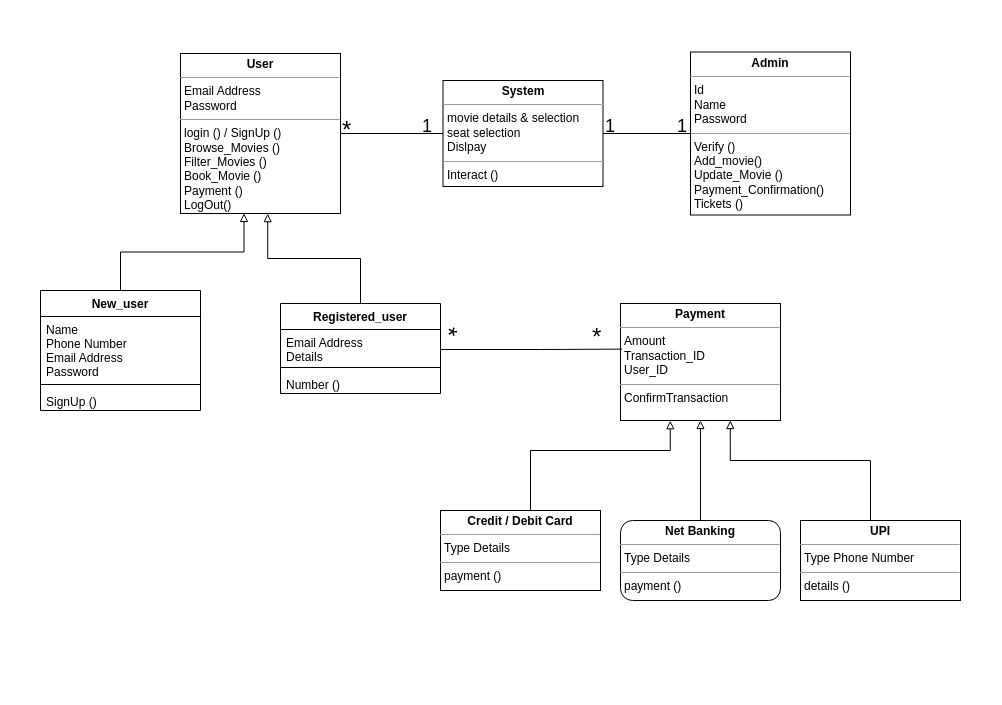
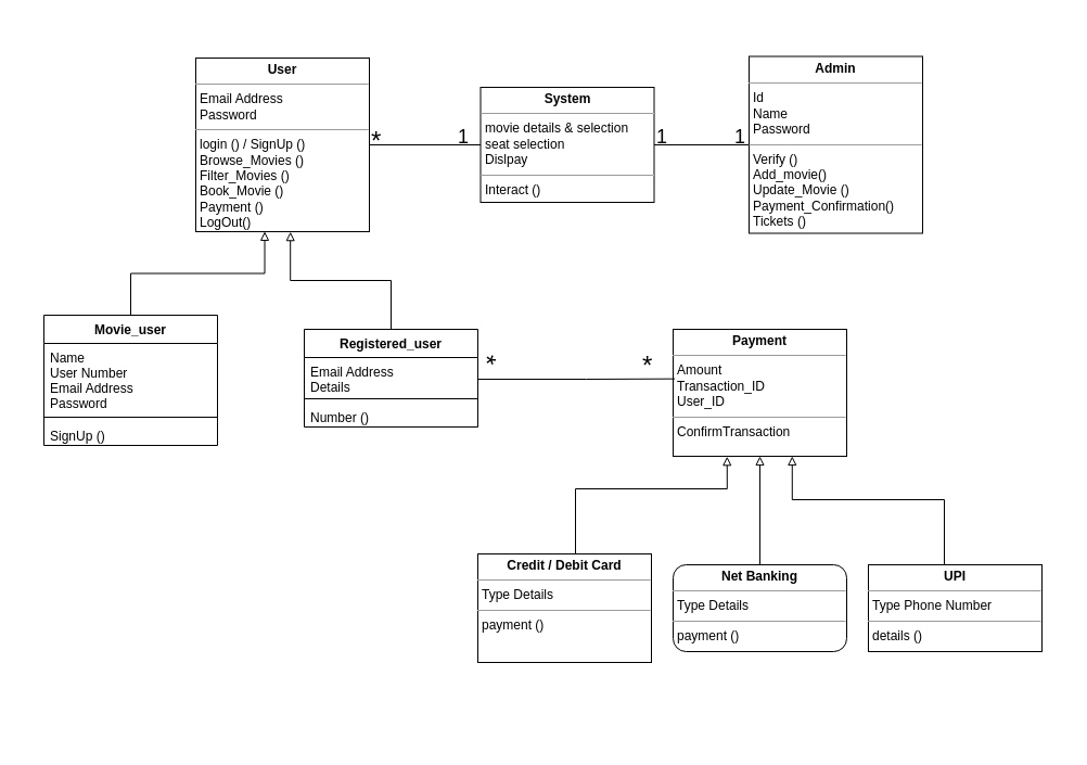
- <mxCell id="10" value="New_user" style="swimlane;fontStyle=1;align=center;verticalAlign=top;childLayout=stackLayout;horizontal=1;startSize=26;horizontalStack=0;resizeParent=1;resizeParentMax=0;resizeLast=0;collapsible=1;marginBottom=0;" parent="1" vertex="1"><mxGeometry x="40" y="290" width="160" height="120" as="geometry" /></mxCell>
+ <mxCell id="10" value="Movie_user" style="swimlane;fontStyle=1;align=center;verticalAlign=top;childLayout=stackLayout;horizontal=1;startSize=26;horizontalStack=0;resizeParent=1;resizeParentMax=0;resizeLast=0;collapsible=1;marginBottom=0;" parent="1" vertex="1"><mxGeometry x="40" y="290" width="160" height="120" as="geometry" /></mxCell>
- <mxCell id="11" value="Name&#10;Phone Number&#10;Email Address&#10;Password" style="text;strokeColor=none;fillColor=none;align=left;verticalAlign=top;spacingLeft=4;spacingRight=4;overflow=hidden;rotatable=0;points=[[0,0.5],[1,0.5]];portConstraint=eastwest;" parent="10" vertex="1"><mxGeometry y="26" width="160" height="64" as="geometry" /></mxCell>
+ <mxCell id="11" value="Name&#10;User Number&#10;Email Address&#10;Password" style="text;strokeColor=none;fillColor=none;align=left;verticalAlign=top;spacingLeft=4;spacingRight=4;overflow=hidden;rotatable=0;points=[[0,0.5],[1,0.5]];portConstraint=eastwest;" parent="10" vertex="1"><mxGeometry y="26" width="160" height="64" as="geometry" /></mxCell>
- <mxCell id="17" value="&lt;p style=&quot;margin: 0px ; margin-top: 4px ; text-align: center&quot;&gt;&lt;b&gt;Credit / Debit Card&lt;/b&gt;&lt;/p&gt;&lt;hr size=&quot;1&quot;&gt;&lt;p style=&quot;margin: 0px ; margin-left: 4px&quot;&gt;Type Details&lt;/p&gt;&lt;hr size=&quot;1&quot;&gt;&lt;p style=&quot;margin: 0px ; margin-left: 4px&quot;&gt;payment ()&lt;/p&gt;" style="verticalAlign=top;align=left;overflow=fill;fontSize=12;fontFamily=Helvetica;html=1;" parent="1" vertex="1"><mxGeometry x="440" y="510" width="160" height="80" as="geometry" /></mxCell>
+ <mxCell id="17" value="&lt;p style=&quot;margin: 0px ; margin-top: 4px ; text-align: center&quot;&gt;&lt;b&gt;Credit / Debit Card&lt;/b&gt;&lt;/p&gt;&lt;hr size=&quot;1&quot;&gt;&lt;p style=&quot;margin: 0px ; margin-left: 4px&quot;&gt;Type Details&lt;/p&gt;&lt;hr size=&quot;1&quot;&gt;&lt;p style=&quot;margin: 0px ; margin-left: 4px&quot;&gt;payment ()&lt;/p&gt;" style="verticalAlign=top;align=left;overflow=fill;fontSize=12;fontFamily=Helvetica;html=1;" parent="1" vertex="1"><mxGeometry x="440" y="510" width="160" height="100" as="geometry" /></mxCell>
